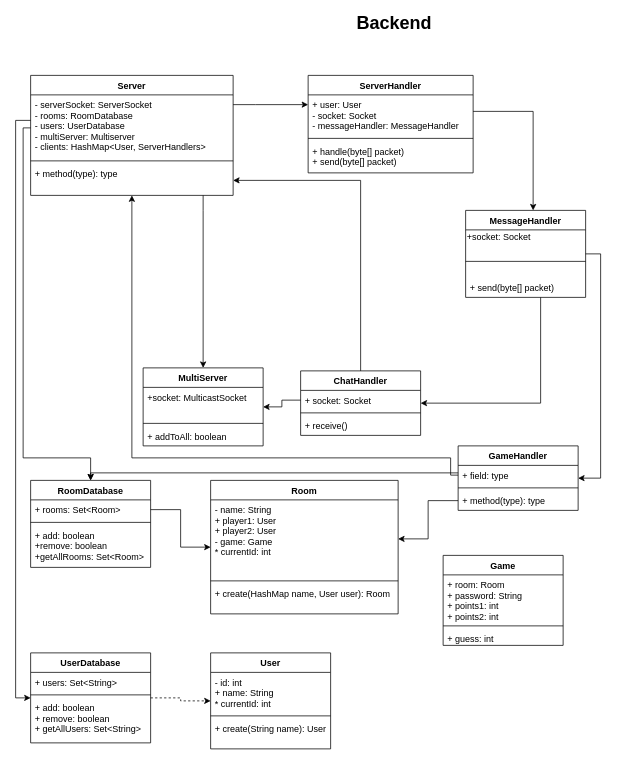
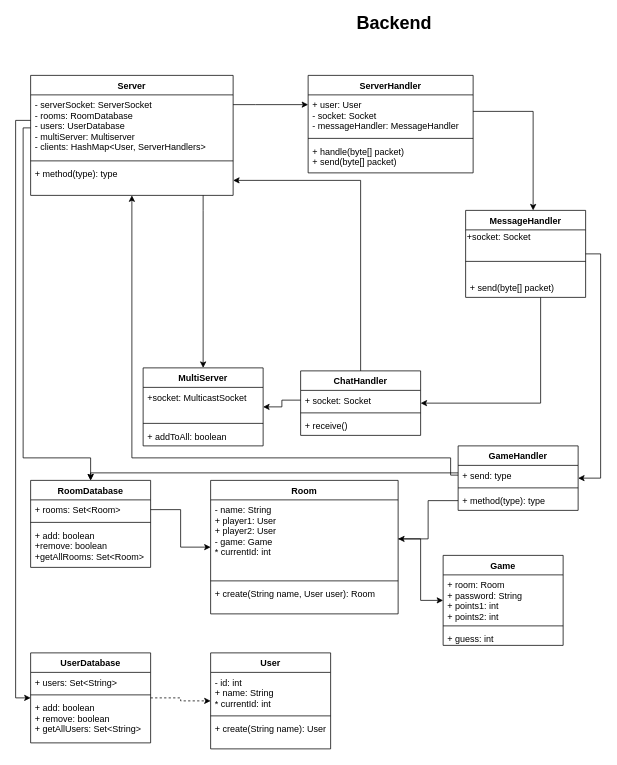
- <mxCell id="26" value="+ field: type" style="text;strokeColor=none;fillColor=none;align=left;verticalAlign=top;spacingLeft=4;spacingRight=4;overflow=hidden;rotatable=0;points=[[0,0.5],[1,0.5]];portConstraint=eastwest;" parent="25" vertex="1"><mxGeometry y="26" width="160" height="26" as="geometry" /></mxCell>
+ <mxCell id="26" value="+ send: type" style="text;strokeColor=none;fillColor=none;align=left;verticalAlign=top;spacingLeft=4;spacingRight=4;overflow=hidden;rotatable=0;points=[[0,0.5],[1,0.5]];portConstraint=eastwest;" parent="25" vertex="1"><mxGeometry y="26" width="160" height="26" as="geometry" /></mxCell>
+ <mxCell id="57" style="edgeStyle=orthogonalEdgeStyle;rounded=0;orthogonalLoop=1;jettySize=auto;html=1;" parent="1" source="45" target="48" edge="1"><mxGeometry relative="1" as="geometry" /></mxCell>
- <mxCell id="47" value="+ create(HashMap name, User user): Room" style="text;strokeColor=none;fillColor=none;align=left;verticalAlign=top;spacingLeft=4;spacingRight=4;overflow=hidden;rotatable=0;points=[[0,0.5],[1,0.5]];portConstraint=eastwest;" parent="44" vertex="1"><mxGeometry y="138" width="250" height="40" as="geometry" /></mxCell>
+ <mxCell id="47" value="+ create(String name, User user): Room" style="text;strokeColor=none;fillColor=none;align=left;verticalAlign=top;spacingLeft=4;spacingRight=4;overflow=hidden;rotatable=0;points=[[0,0.5],[1,0.5]];portConstraint=eastwest;" parent="44" vertex="1"><mxGeometry y="138" width="250" height="40" as="geometry" /></mxCell>
